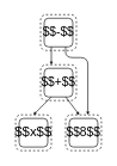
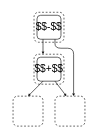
- <mxCell id="9" value="&lt;font face=&quot;Helvetica&quot; style=&quot;font-size: 19px;&quot;&gt;$$x$$&lt;/font&gt;" style="rounded=1;whiteSpace=wrap;html=1;fillColor=none;aspect=fixed;verticalAlign=middle;horizontal=1;labelPosition=center;verticalLabelPosition=middle;align=center;fontSize=16;" parent="1" vertex="1"><mxGeometry x="26" y="165" width="40" height="40" as="geometry" /></mxCell>
- <mxCell id="7" value="&lt;font style=&quot;font-size: 17px;&quot;&gt;$$8$$&lt;/font&gt;" style="rounded=1;whiteSpace=wrap;html=1;fillColor=none;aspect=fixed;verticalAlign=middle;horizontal=1;labelPosition=center;verticalLabelPosition=middle;align=center;fontSize=16;" parent="1" vertex="1"><mxGeometry x="96" y="165" width="40" height="40" as="geometry" /></mxCell>
